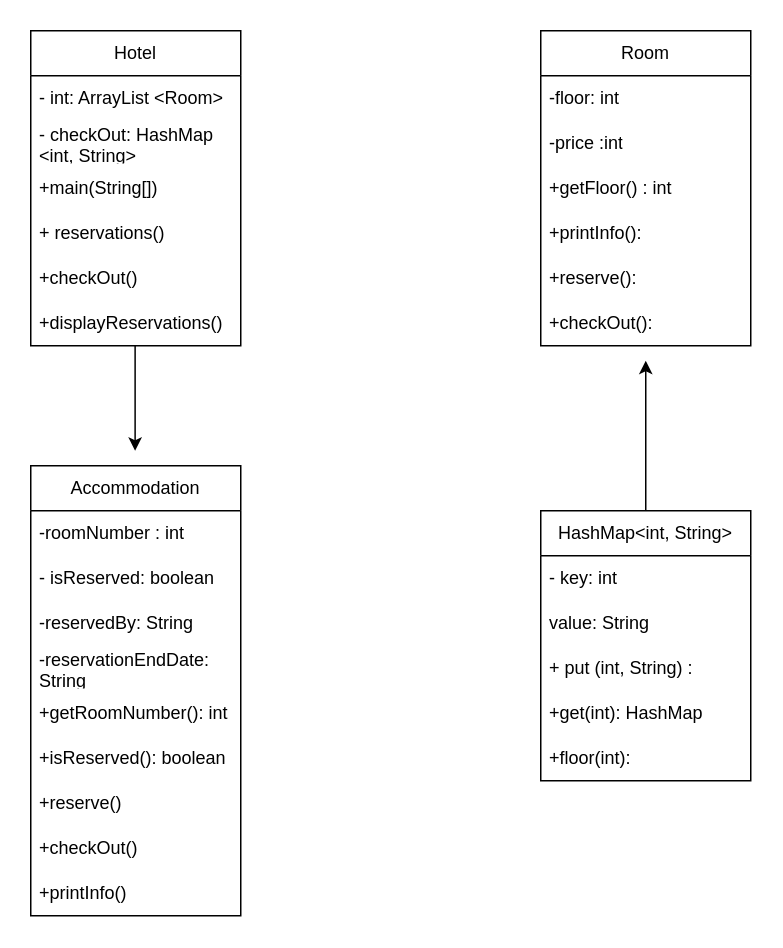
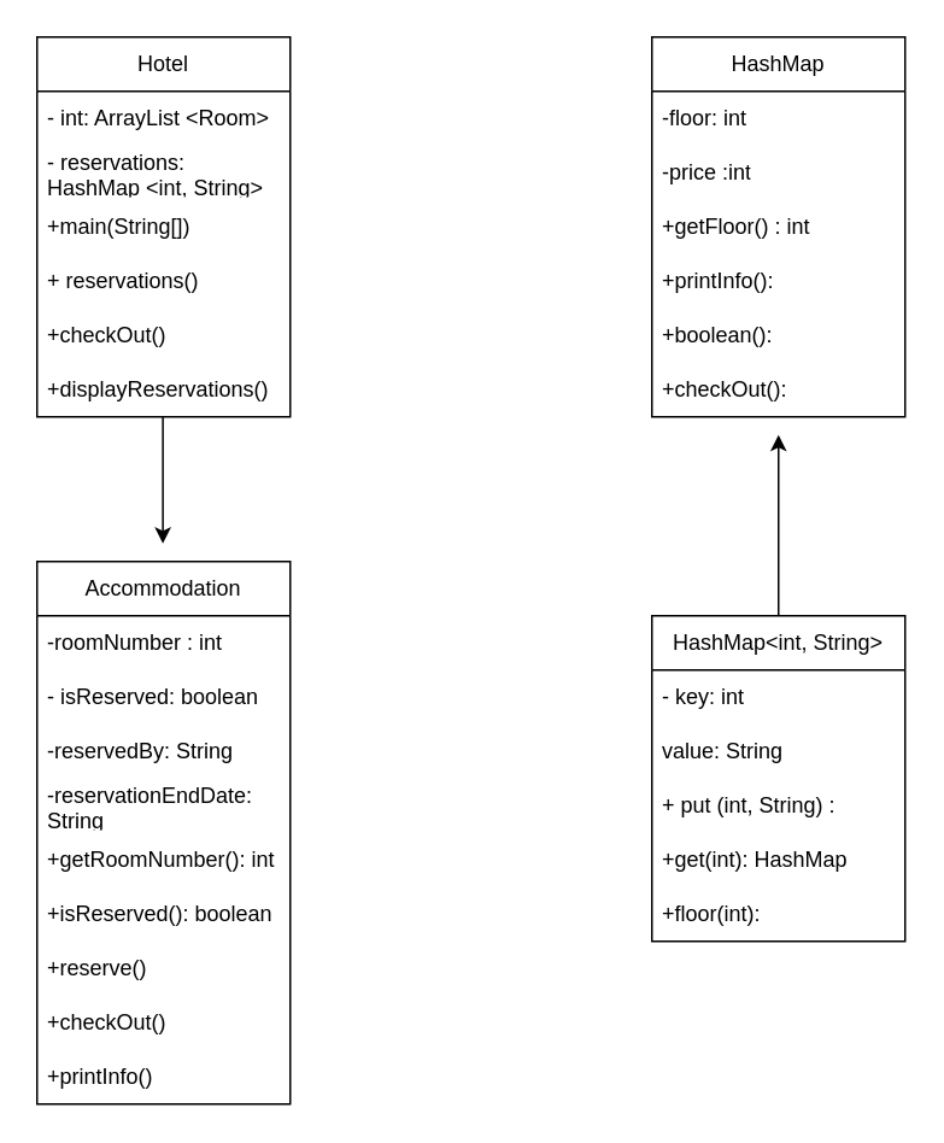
- <mxCell id="19" value="Room" style="swimlane;fontStyle=0;childLayout=stackLayout;horizontal=1;startSize=30;horizontalStack=0;resizeParent=1;resizeParentMax=0;resizeLast=0;collapsible=1;marginBottom=0;whiteSpace=wrap;html=1;" vertex="1" parent="1"><mxGeometry x="360" y="20" width="140" height="210" as="geometry" /></mxCell>
+ <mxCell id="19" value="HashMap" style="swimlane;fontStyle=0;childLayout=stackLayout;horizontal=1;startSize=30;horizontalStack=0;resizeParent=1;resizeParentMax=0;resizeLast=0;collapsible=1;marginBottom=0;whiteSpace=wrap;html=1;" vertex="1" parent="1"><mxGeometry x="360" y="20" width="140" height="210" as="geometry" /></mxCell>
- <mxCell id="4" value="- checkOut: HashMap &amp;lt;int, String&amp;gt;" style="text;strokeColor=none;fillColor=none;align=left;verticalAlign=middle;spacingLeft=4;spacingRight=4;overflow=hidden;points=[[0,0.5],[1,0.5]];portConstraint=eastwest;rotatable=0;whiteSpace=wrap;html=1;" vertex="1" parent="2"><mxGeometry y="60" width="140" height="30" as="geometry" /></mxCell>
+ <mxCell id="4" value="- reservations: HashMap &amp;lt;int, String&amp;gt;" style="text;strokeColor=none;fillColor=none;align=left;verticalAlign=middle;spacingLeft=4;spacingRight=4;overflow=hidden;points=[[0,0.5],[1,0.5]];portConstraint=eastwest;rotatable=0;whiteSpace=wrap;html=1;" vertex="1" parent="2"><mxGeometry y="60" width="140" height="30" as="geometry" /></mxCell>
- <mxCell id="24" value="+reserve():" style="text;strokeColor=none;fillColor=none;align=left;verticalAlign=middle;spacingLeft=4;spacingRight=4;overflow=hidden;points=[[0,0.5],[1,0.5]];portConstraint=eastwest;rotatable=0;whiteSpace=wrap;html=1;" vertex="1" parent="19"><mxGeometry y="150" width="140" height="30" as="geometry" /></mxCell>
+ <mxCell id="24" value="+boolean():" style="text;strokeColor=none;fillColor=none;align=left;verticalAlign=middle;spacingLeft=4;spacingRight=4;overflow=hidden;points=[[0,0.5],[1,0.5]];portConstraint=eastwest;rotatable=0;whiteSpace=wrap;html=1;" vertex="1" parent="19"><mxGeometry y="150" width="140" height="30" as="geometry" /></mxCell>
